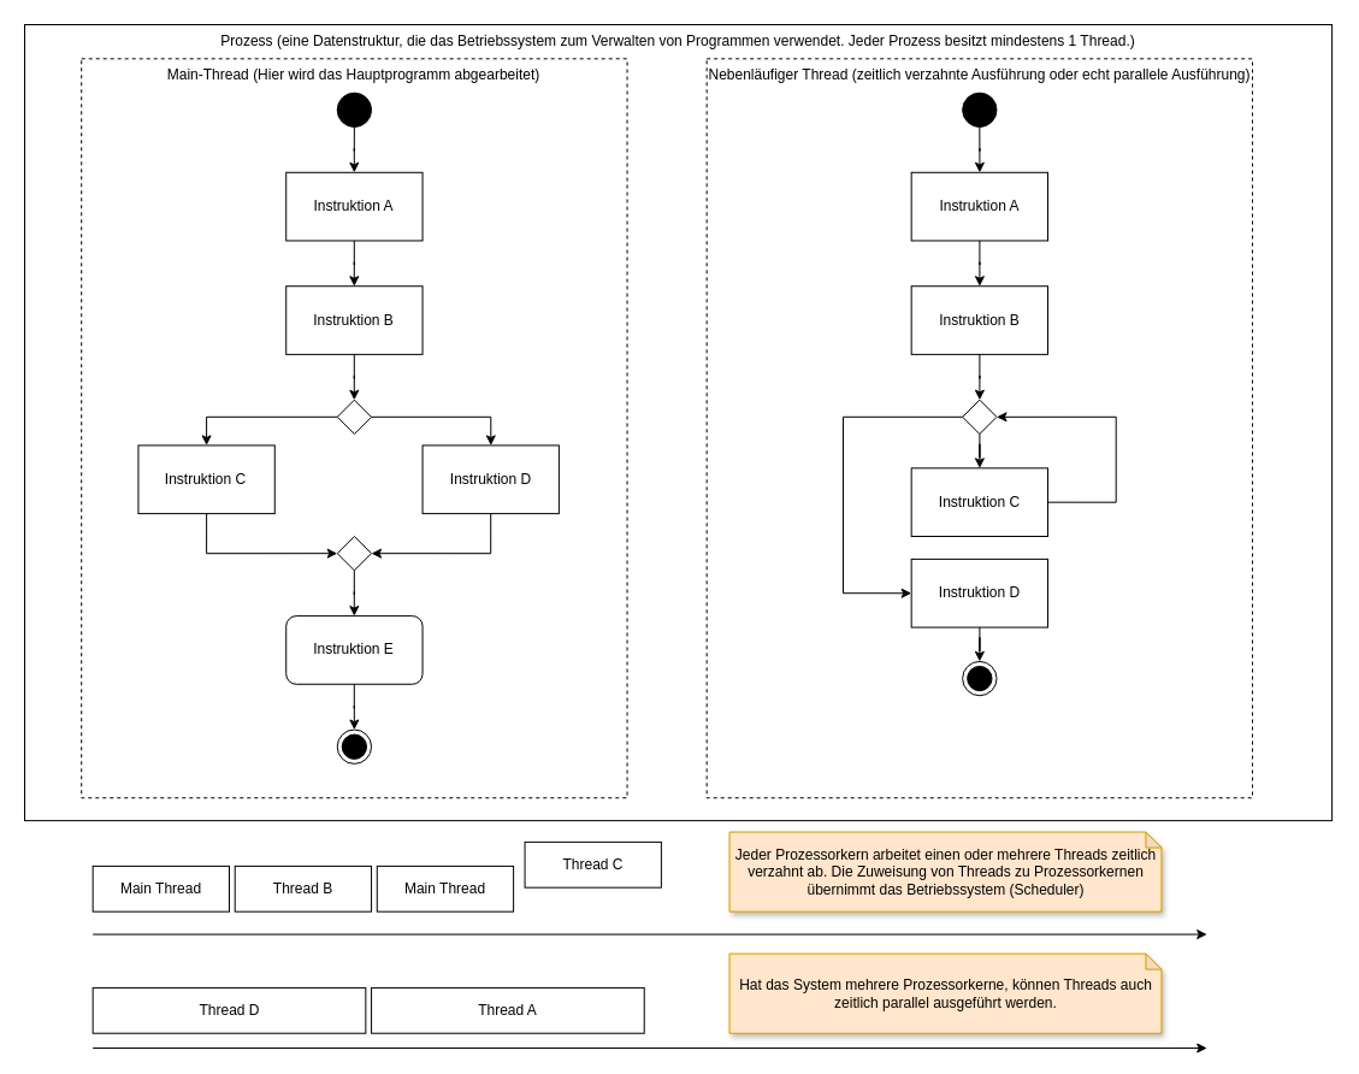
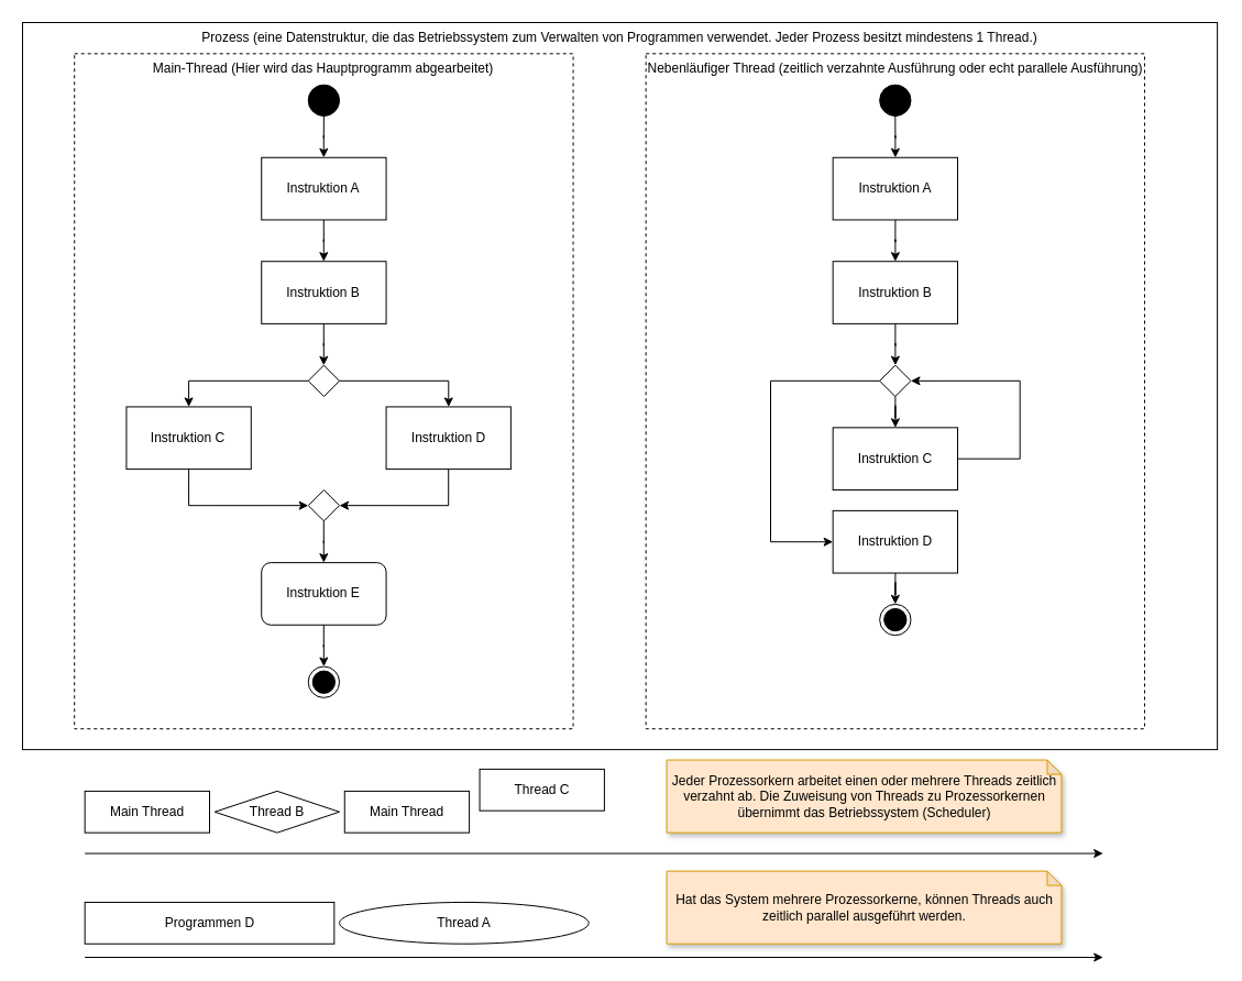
- <mxCell id="40" value="Thread B" style="rounded=0;whiteSpace=wrap;html=1;" vertex="1" parent="2"><mxGeometry x="174.722" y="698.889" width="113.333" height="37.778" as="geometry" /></mxCell>
+ <mxCell id="40" value="Thread B" style="rhombus;whiteSpace=wrap;html=1;" vertex="1" parent="2"><mxGeometry x="174.722" y="698.889" width="113.333" height="37.778" as="geometry" /></mxCell>
- <mxCell id="47" value="Thread A" style="rounded=0;whiteSpace=wrap;html=1;" vertex="1" parent="2"><mxGeometry x="288.055" y="799.944" width="226.666" height="37.778" as="geometry" /></mxCell>
+ <mxCell id="47" value="Thread A" style="ellipse;whiteSpace=wrap;html=1;" vertex="1" parent="2"><mxGeometry x="288.055" y="799.944" width="226.666" height="37.778" as="geometry" /></mxCell>
- <mxCell id="45" value="Thread D" style="rounded=0;whiteSpace=wrap;html=1;" vertex="1" parent="2"><mxGeometry x="56.667" y="799.944" width="226.666" height="37.778" as="geometry" /></mxCell>
+ <mxCell id="45" value="Programmen D" style="rounded=0;whiteSpace=wrap;html=1;" vertex="1" parent="2"><mxGeometry x="56.667" y="799.944" width="226.666" height="37.778" as="geometry" /></mxCell>
